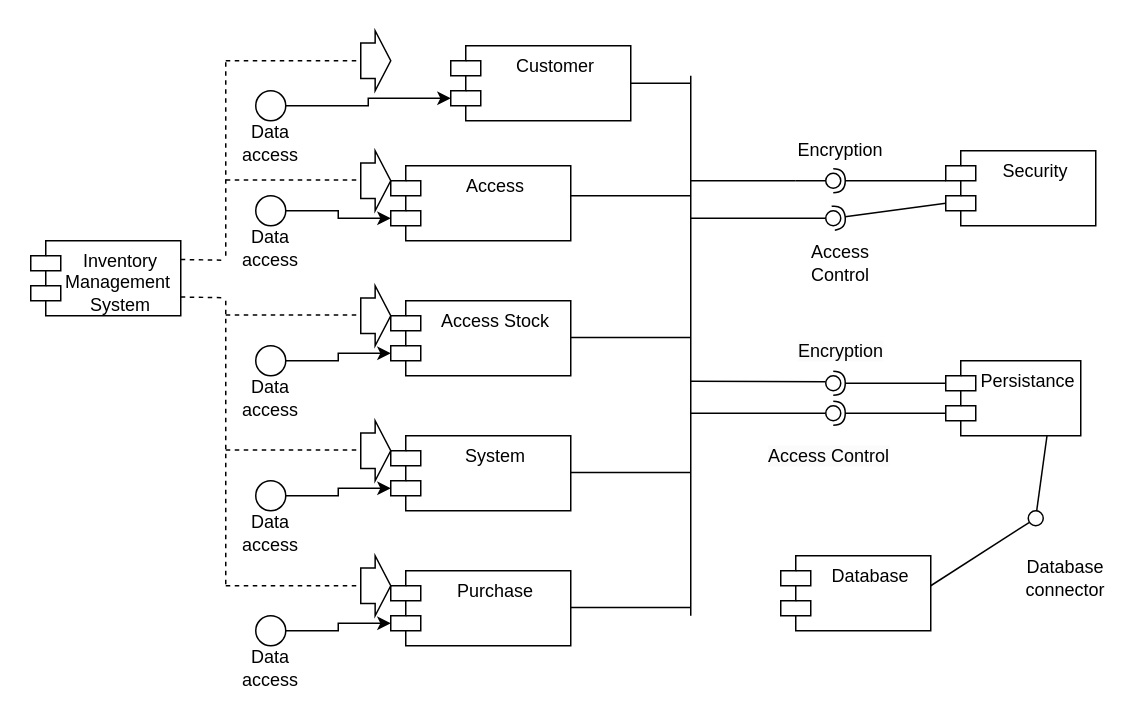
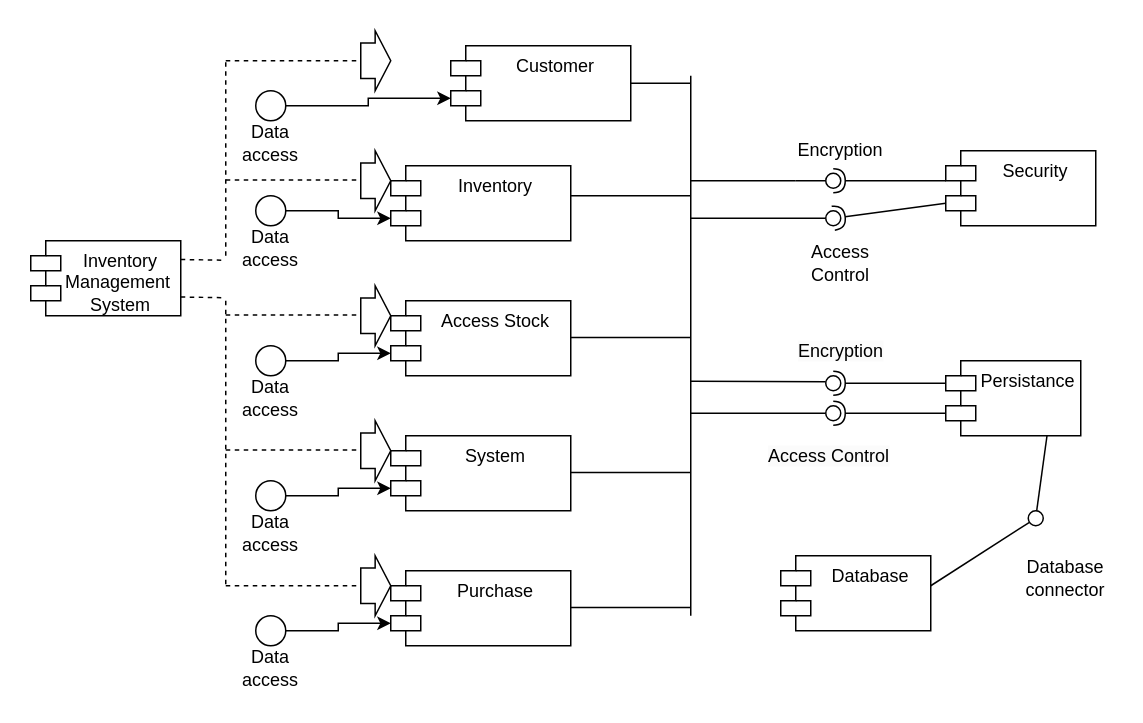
- <mxCell id="5" value="Access" style="shape=module;align=left;spacingLeft=20;align=center;verticalAlign=top;whiteSpace=wrap;html=1;" vertex="1" parent="1"><mxGeometry x="260" y="110" width="120" height="50" as="geometry" /></mxCell>
+ <mxCell id="5" value="Inventory" style="shape=module;align=left;spacingLeft=20;align=center;verticalAlign=top;whiteSpace=wrap;html=1;" vertex="1" parent="1"><mxGeometry x="260" y="110" width="120" height="50" as="geometry" /></mxCell>
